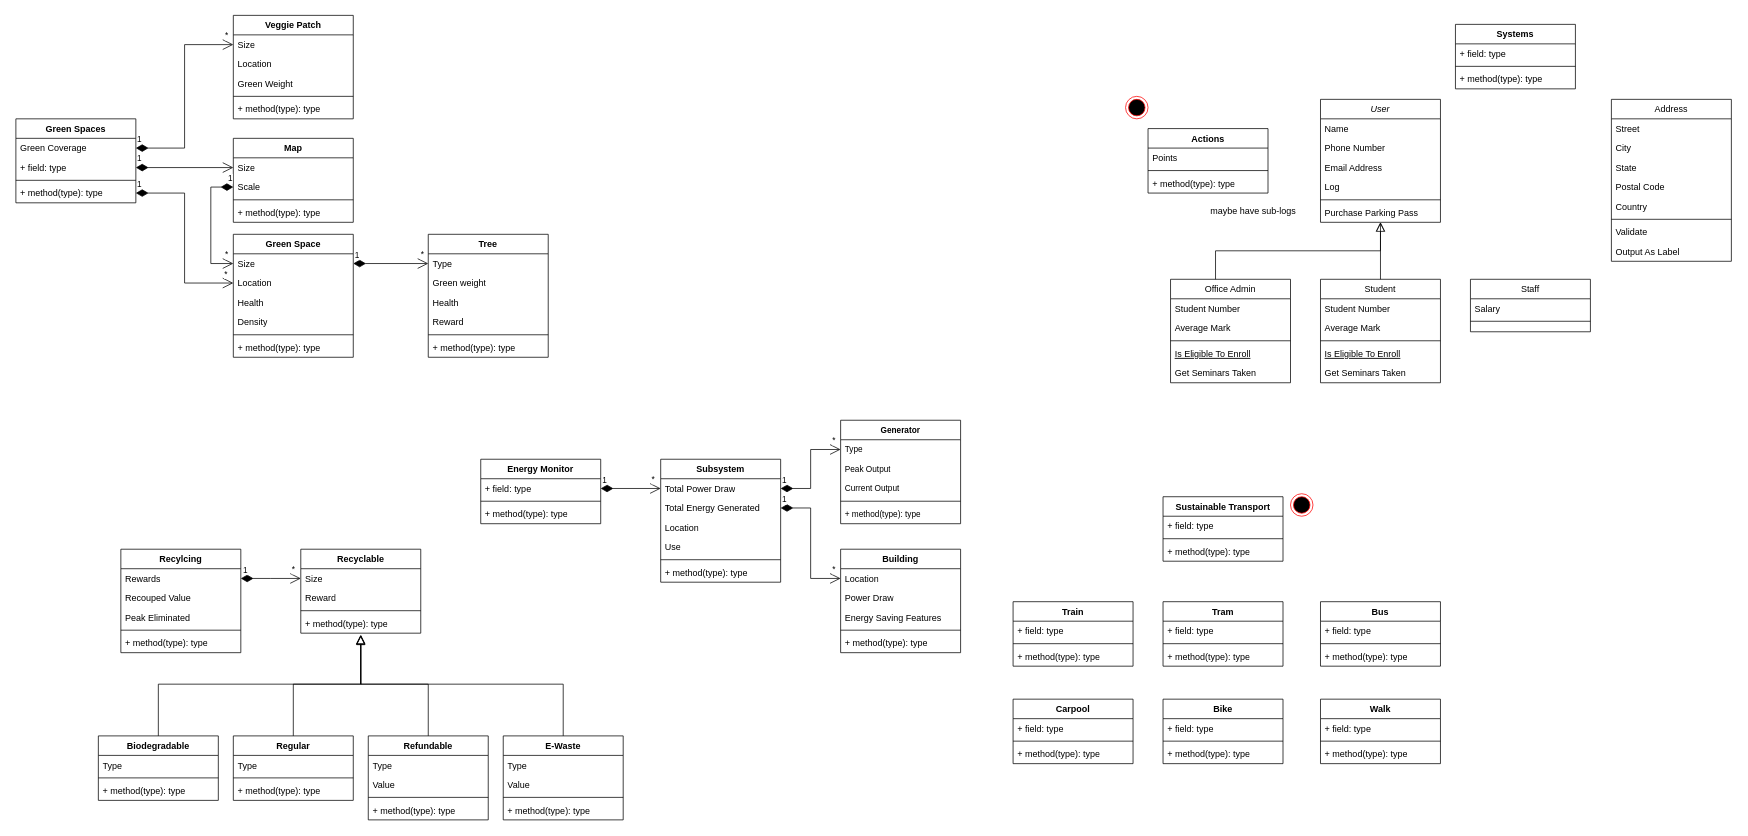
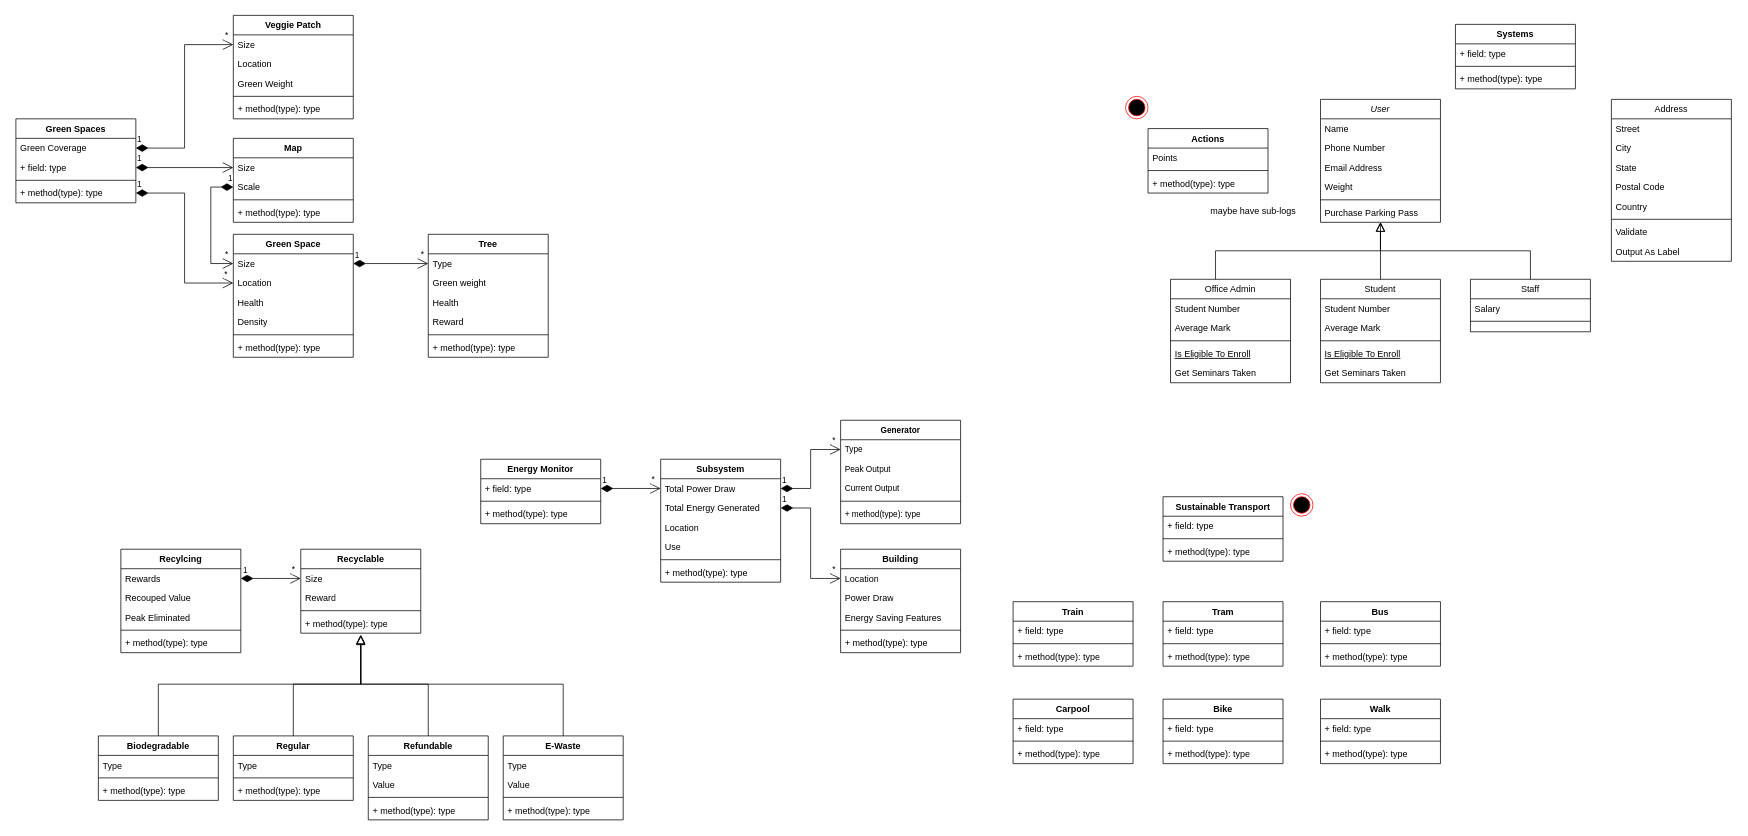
- <mxCell id="6" value="Log" style="text;align=left;verticalAlign=top;spacingLeft=4;spacingRight=4;overflow=hidden;rotatable=0;points=[[0,0.5],[1,0.5]];portConstraint=eastwest;rounded=0;shadow=0;html=0;" vertex="1" parent="2"><mxGeometry y="104" width="160" height="26" as="geometry" /></mxCell>
+ <mxCell id="6" value="Weight" style="text;align=left;verticalAlign=top;spacingLeft=4;spacingRight=4;overflow=hidden;rotatable=0;points=[[0,0.5],[1,0.5]];portConstraint=eastwest;rounded=0;shadow=0;html=0;" vertex="1" parent="2"><mxGeometry y="104" width="160" height="26" as="geometry" /></mxCell>
+ <mxCell id="19" value="" style="endArrow=block;endSize=10;endFill=0;shadow=0;strokeWidth=1;rounded=0;curved=0;edgeStyle=elbowEdgeStyle;elbow=vertical;" parent="1" source="16" target="2" edge="1"><mxGeometry width="160" relative="1" as="geometry"><mxPoint x="1850" y="385" as="sourcePoint" /><mxPoint x="1950" y="283" as="targetPoint" /></mxGeometry></mxCell>
